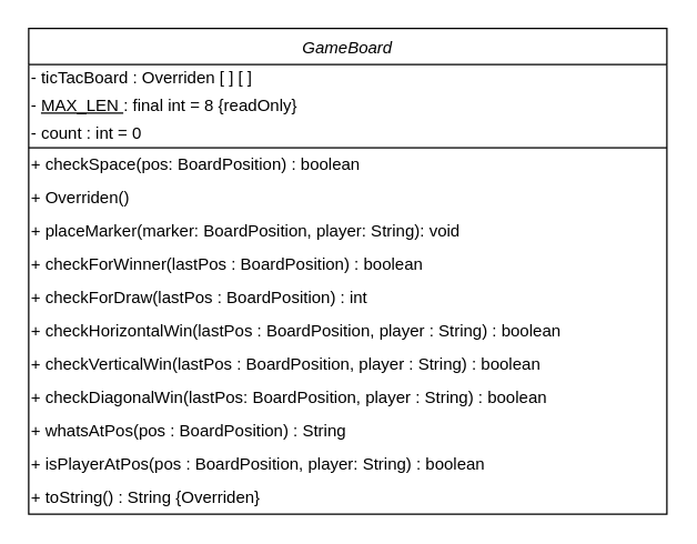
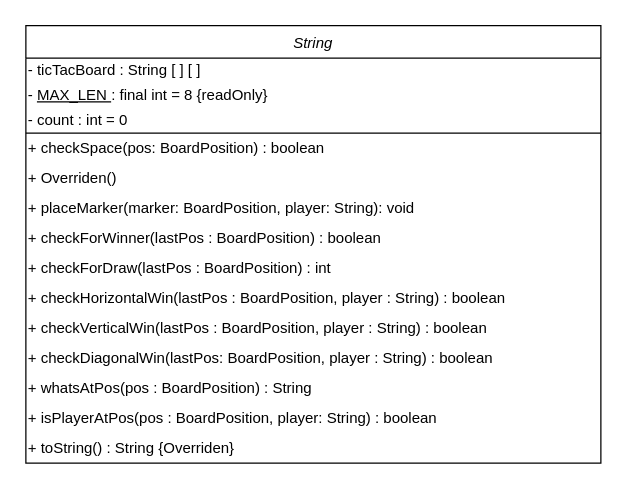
- <mxCell id="2" value="GameBoard" style="swimlane;fontStyle=2;align=center;verticalAlign=top;childLayout=stackLayout;horizontal=1;startSize=26;horizontalStack=0;resizeParent=1;resizeLast=0;collapsible=1;marginBottom=0;rounded=0;shadow=0;strokeWidth=1;" parent="1" vertex="1"><mxGeometry x="20" y="20" width="460" height="350" as="geometry"><mxRectangle x="230" y="140" width="160" height="26" as="alternateBounds" /></mxGeometry></mxCell>
+ <mxCell id="2" value="String" style="swimlane;fontStyle=2;align=center;verticalAlign=top;childLayout=stackLayout;horizontal=1;startSize=26;horizontalStack=0;resizeParent=1;resizeLast=0;collapsible=1;marginBottom=0;rounded=0;shadow=0;strokeWidth=1;" parent="1" vertex="1"><mxGeometry x="20" y="20" width="460" height="350" as="geometry"><mxRectangle x="230" y="140" width="160" height="26" as="alternateBounds" /></mxGeometry></mxCell>
- <mxCell id="3" value="&lt;span&gt;- ticTacBoard : Overriden [ ] [ ]&amp;nbsp;&lt;/span&gt;" style="text;html=1;strokeColor=none;fillColor=none;align=left;verticalAlign=middle;whiteSpace=wrap;rounded=0;" parent="2" vertex="1"><mxGeometry y="26" width="460" height="20" as="geometry" /></mxCell>
+ <mxCell id="3" value="&lt;span&gt;- ticTacBoard : String [ ] [ ]&amp;nbsp;&lt;/span&gt;" style="text;html=1;strokeColor=none;fillColor=none;align=left;verticalAlign=middle;whiteSpace=wrap;rounded=0;" parent="2" vertex="1"><mxGeometry y="26" width="460" height="20" as="geometry" /></mxCell>
